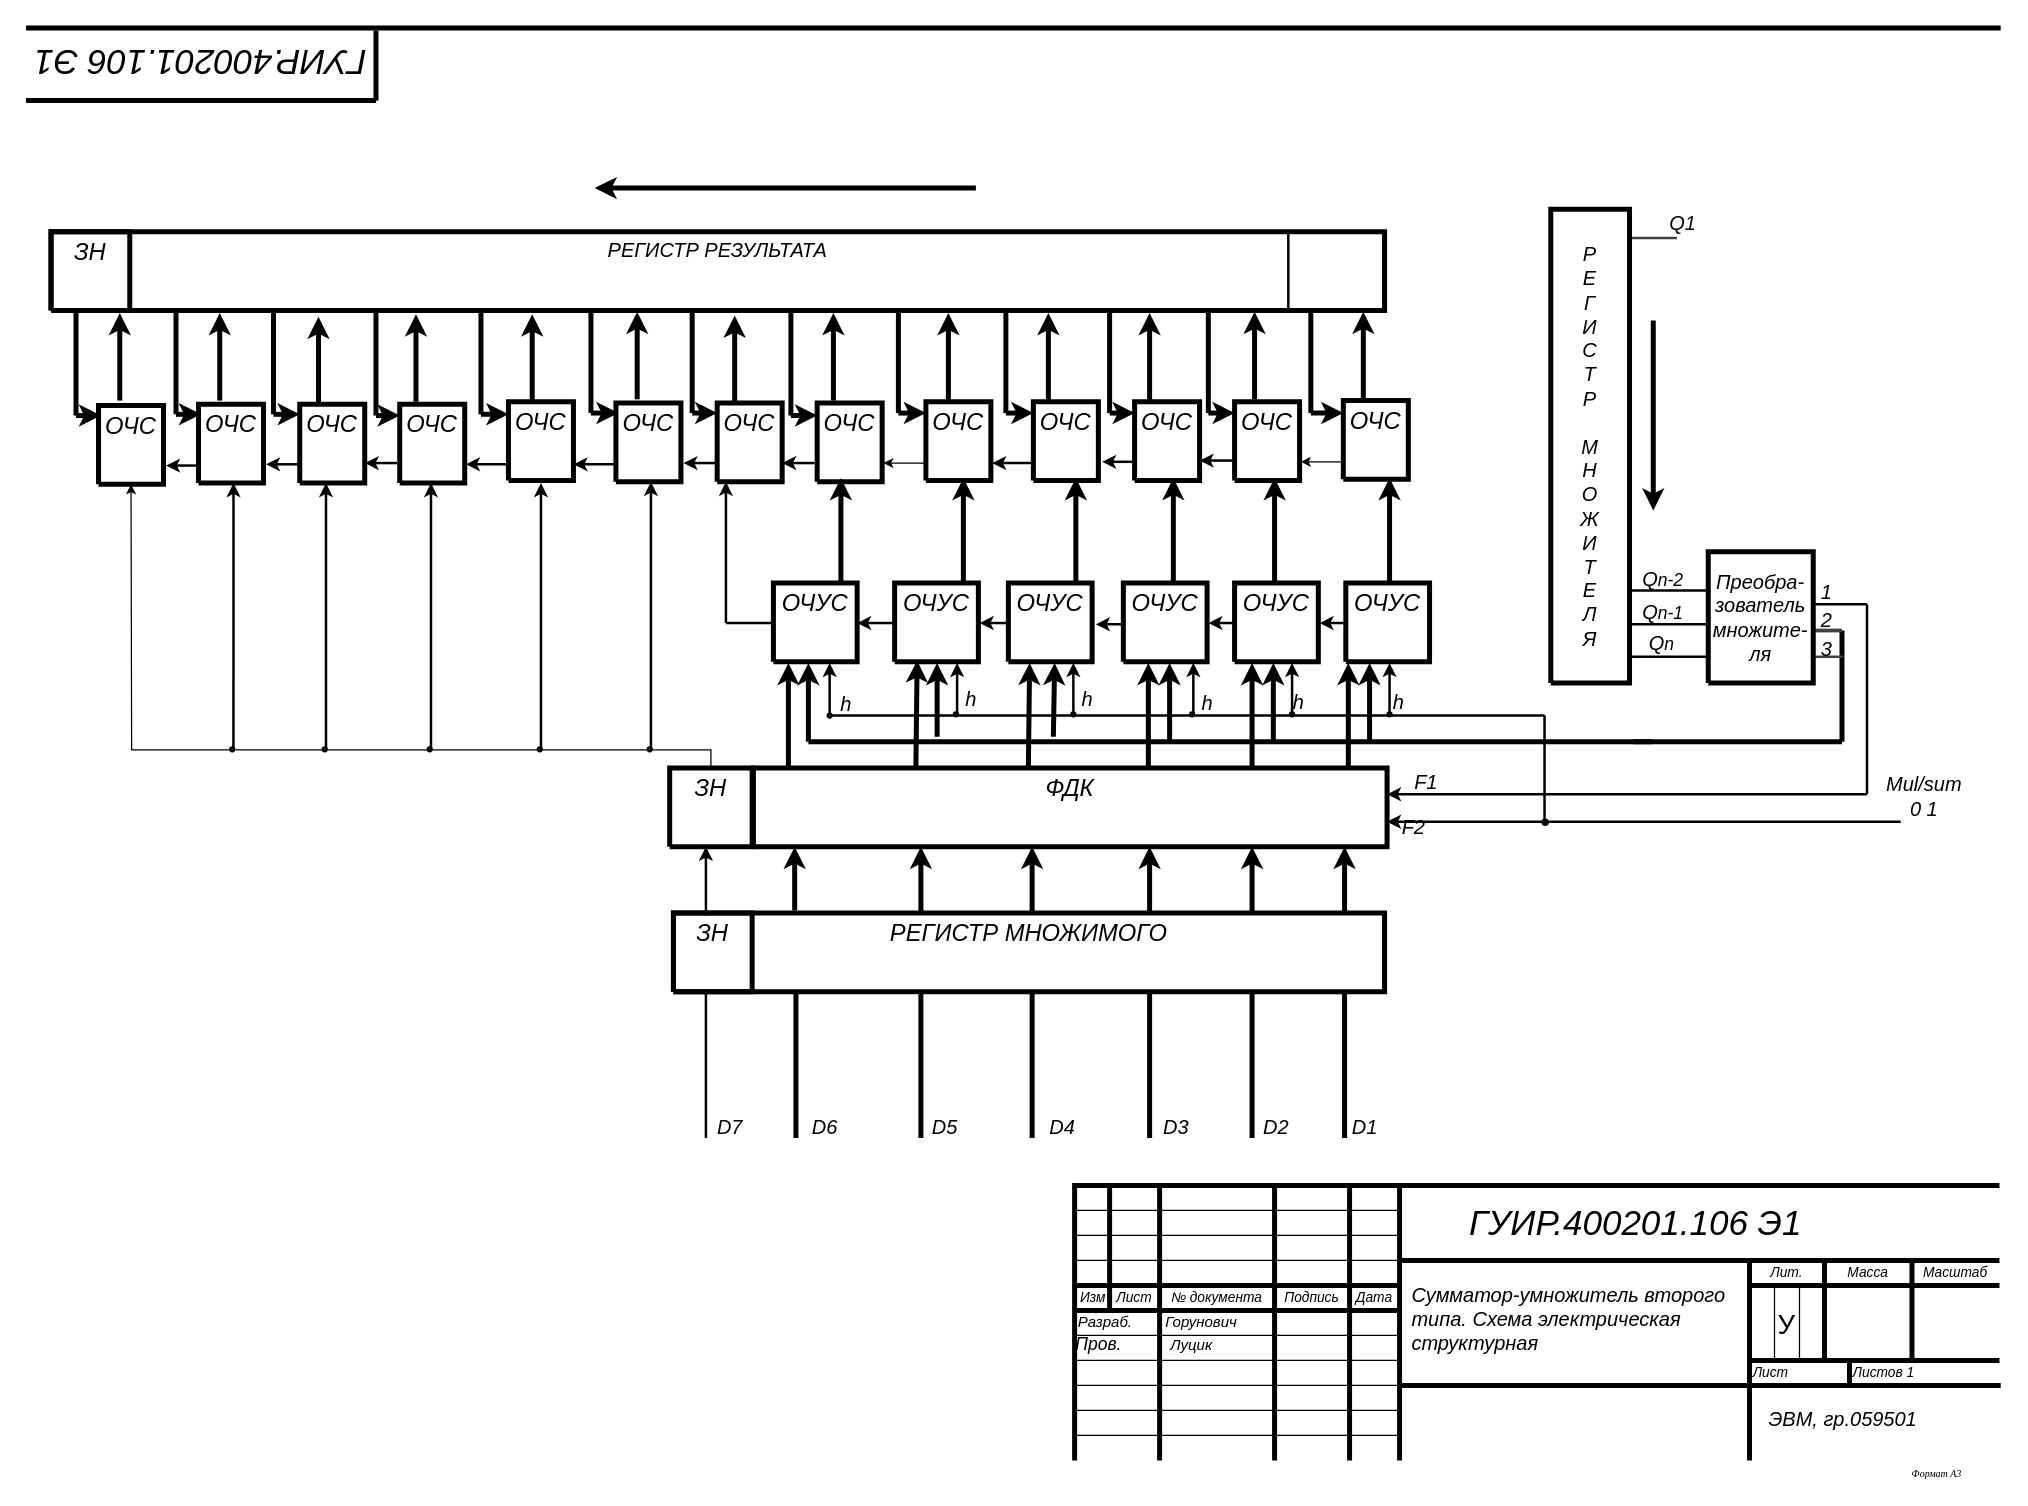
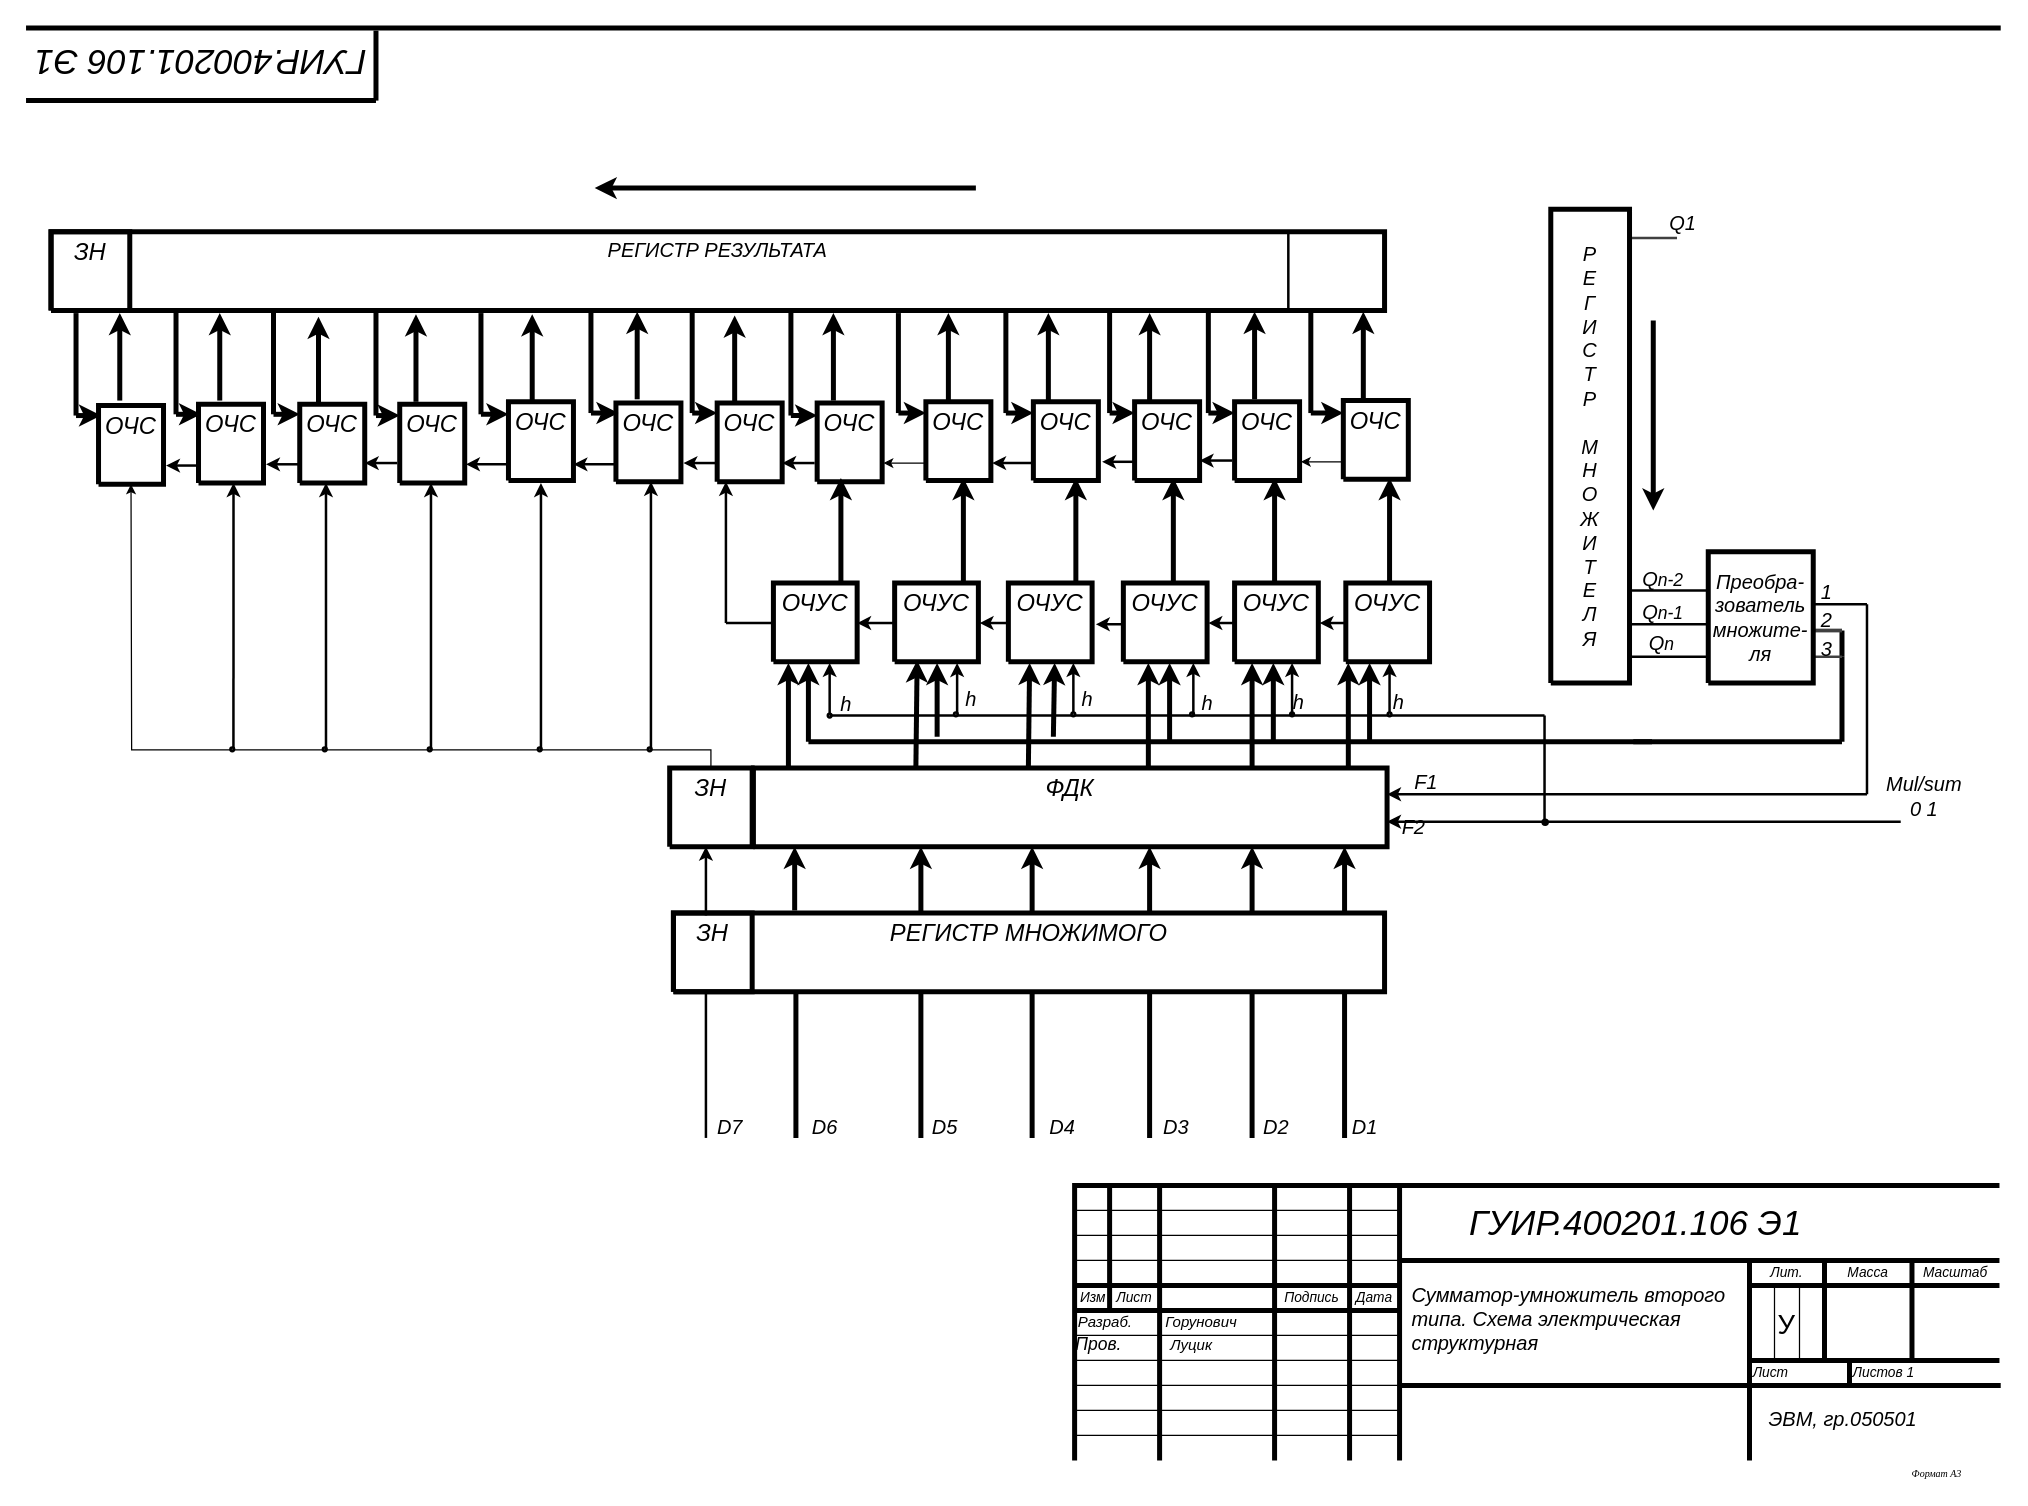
- <mxCell id="112" value="&lt;font style=&quot;font-size:11px;font-family:Arial;color:#000000;direction:ltr;letter-spacing:0px;line-height:120%;opacity:1&quot;&gt;&lt;i&gt;№ документа&lt;br/&gt;&lt;/i&gt;&lt;/font&gt;" style="verticalAlign=middle;align=center;vsdxID=81;fillColor=none;gradientColor=none;shape=stencil(nZBLDoAgDERP0z3SIyjew0SURgSD+Lu9kMZoXLhwN9O+tukAlrNpJg1SzDH4QW/URgNYgZTkjA4UkwJUgGXng+6DX1zLfmoymdXo17xh5zmRJ6Q42BWCfc2oJfdAr+Yv+AP9Cb7OJ3H/2JG1HNGz/84klThPVCc=);strokeColor=none;strokeWidth=4;spacingTop=-1;spacingBottom=-1;spacingLeft=-1;spacingRight=-1;labelBackgroundColor=none;rounded=0;html=1;whiteSpace=wrap;" parent="1" vertex="1"><mxGeometry x="929" y="1030" width="88" height="16" as="geometry" /></mxCell>
- <mxCell id="156" value="&lt;font style=&quot;font-size:16px;font-family:Arial;color:#000000;direction:ltr;letter-spacing:0px;line-height:120%;opacity:1&quot;&gt;&lt;i&gt;ЭВМ, гр.059501&lt;br/&gt;&lt;/i&gt;&lt;/font&gt;" style="verticalAlign=middle;align=center;vsdxID=983;fillColor=none;gradientColor=none;shape=stencil(nZBLDoAgDERP0z3SIyjew0SURgSD+Lu9kMZoXLhwN9O+tukAlrNpJg1SzDH4QW/URgNYgZTkjA4UkwJUgGXng+6DX1zLfmoymdXo17xh5zmRJ6Q42BWCfc2oJfdAr+Yv+AP9Cb7OJ3H/2JG1HNGz/84klThPVCc=);strokeColor=none;labelBackgroundColor=none;rounded=0;html=1;whiteSpace=wrap;" parent="1" vertex="1"><mxGeometry x="1393" y="1115" width="162" height="40" as="geometry" /></mxCell>
+ <mxCell id="156" value="&lt;font style=&quot;font-size:16px;font-family:Arial;color:#000000;direction:ltr;letter-spacing:0px;line-height:120%;opacity:1&quot;&gt;&lt;i&gt;ЭВМ, гр.050501&lt;br/&gt;&lt;/i&gt;&lt;/font&gt;" style="verticalAlign=middle;align=center;vsdxID=983;fillColor=none;gradientColor=none;shape=stencil(nZBLDoAgDERP0z3SIyjew0SURgSD+Lu9kMZoXLhwN9O+tukAlrNpJg1SzDH4QW/URgNYgZTkjA4UkwJUgGXng+6DX1zLfmoymdXo17xh5zmRJ6Q42BWCfc2oJfdAr+Yv+AP9Cb7OJ3H/2JG1HNGz/84klThPVCc=);strokeColor=none;labelBackgroundColor=none;rounded=0;html=1;whiteSpace=wrap;" parent="1" vertex="1"><mxGeometry x="1393" y="1115" width="162" height="40" as="geometry" /></mxCell>
